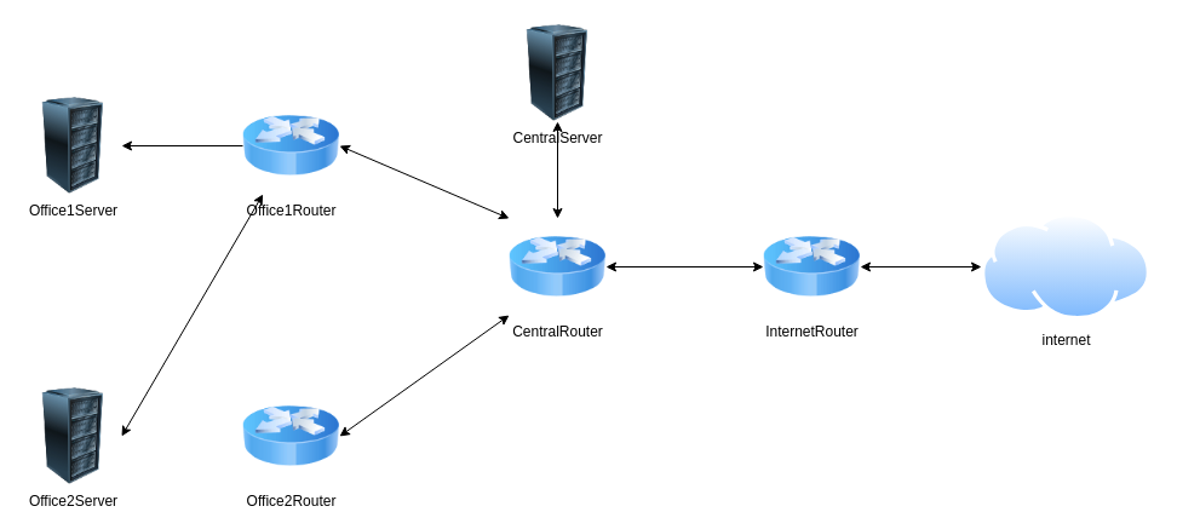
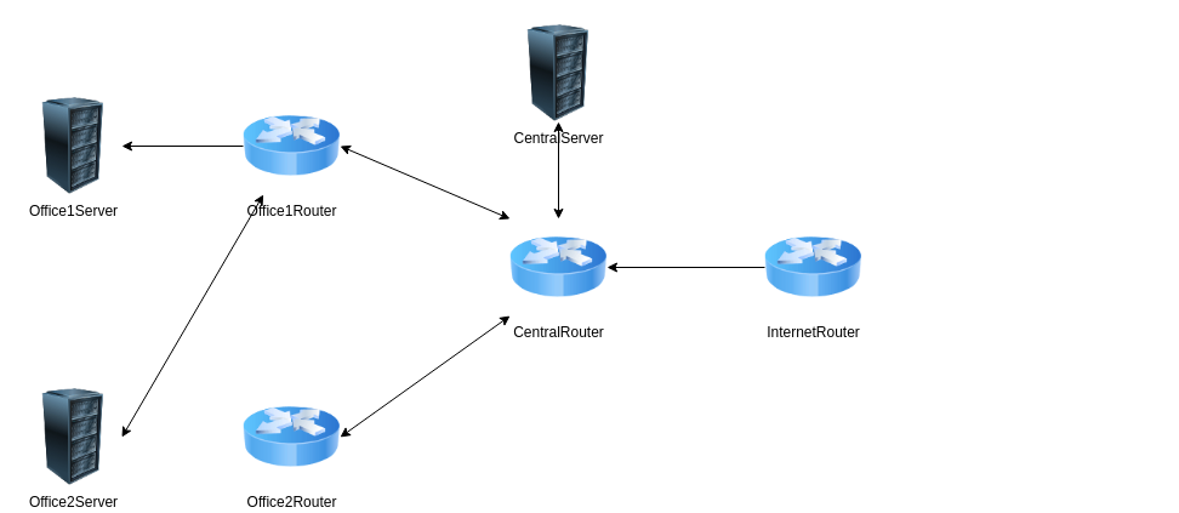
- <mxCell id="12" value="" style="endArrow=classic;startArrow=classic;html=1;rounded=0;entryX=0;entryY=0.5;entryDx=0;entryDy=0;exitX=1;exitY=0.5;exitDx=0;exitDy=0;" edge="1" parent="1" source="6" target="8"><mxGeometry width="50" height="50" relative="1" as="geometry"><mxPoint x="540" y="245" as="sourcePoint" /><mxPoint x="590" y="195" as="targetPoint" /></mxGeometry></mxCell>
+ <mxCell id="12" value="" style="endArrow=none;startArrow=classic;html=1;rounded=0;entryX=0;entryY=0.5;entryDx=0;entryDy=0;exitX=1;exitY=0.5;exitDx=0;exitDy=0;" edge="1" parent="1" source="6" target="8"><mxGeometry width="50" height="50" relative="1" as="geometry"><mxPoint x="540" y="245" as="sourcePoint" /><mxPoint x="590" y="195" as="targetPoint" /></mxGeometry></mxCell>
- <mxCell id="16" value="" style="endArrow=classic;startArrow=classic;html=1;rounded=0;entryX=0;entryY=0.5;entryDx=0;entryDy=0;exitX=1;exitY=0.5;exitDx=0;exitDy=0;" edge="1" parent="1" source="8" target="15"><mxGeometry width="50" height="50" relative="1" as="geometry"><mxPoint x="740" y="250" as="sourcePoint" /><mxPoint x="790" y="200" as="targetPoint" /></mxGeometry></mxCell>
- <mxCell id="15" value="internet" style="aspect=fixed;perimeter=ellipsePerimeter;html=1;align=center;shadow=0;dashed=0;spacingTop=3;image;image=img/lib/active_directory/internet_cloud.svg;" vertex="1" parent="1"><mxGeometry x="810" y="175.9" width="140" height="88.2" as="geometry" /></mxCell>
